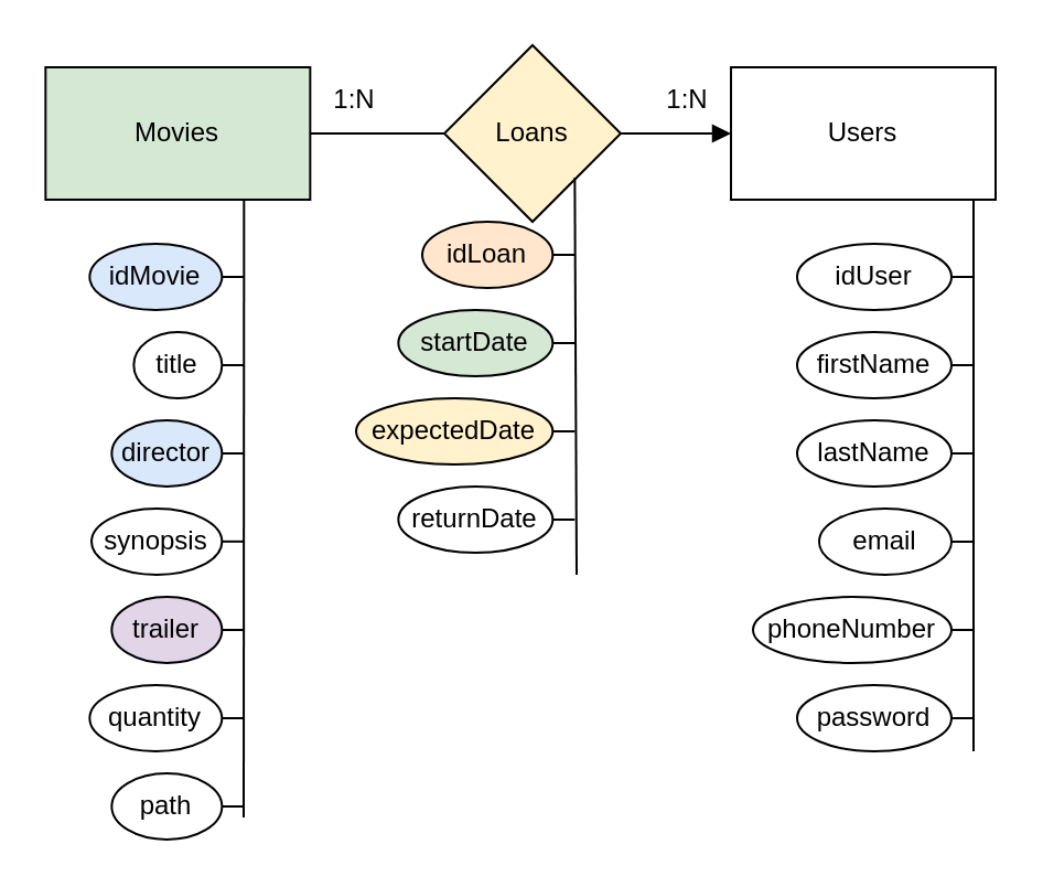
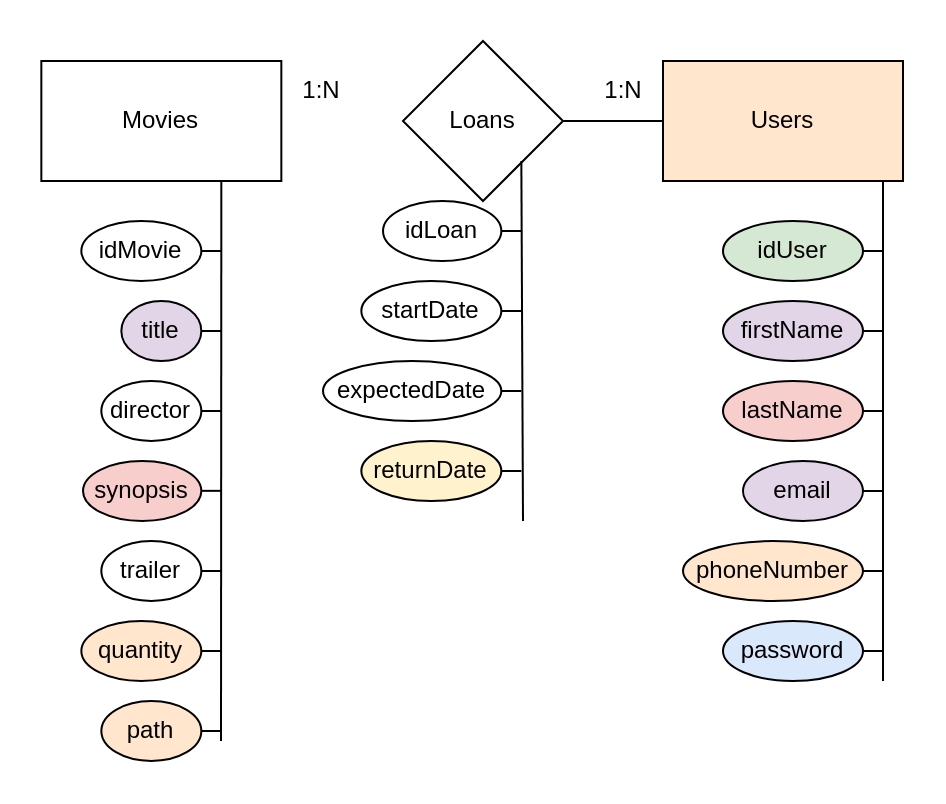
- <mxCell id="2" value="Movies" style="rounded=0;whiteSpace=wrap;html=1;fillColor=#d5e8d4;" vertex="1" parent="1"><mxGeometry x="20.17" y="30" width="120" height="60" as="geometry" /></mxCell>
+ <mxCell id="2" value="Movies" style="rounded=0;whiteSpace=wrap;html=1;" vertex="1" parent="1"><mxGeometry x="20.17" y="30" width="120" height="60" as="geometry" /></mxCell>
- <mxCell id="5" value="" style="endArrow=none;html=1;rounded=0;exitX=1;exitY=0.5;exitDx=0;exitDy=0;entryX=0;entryY=0.5;entryDx=0;entryDy=0;" edge="1" parent="1" source="2" target="3"><mxGeometry width="50" height="50" relative="1" as="geometry"><mxPoint x="211" y="150" as="sourcePoint" /><mxPoint x="261" y="100" as="targetPoint" /></mxGeometry></mxCell>
- <mxCell id="3" value="Loans" style="rhombus;whiteSpace=wrap;html=1;fillColor=#fff2cc;" vertex="1" parent="1"><mxGeometry x="201" y="20" width="80" height="80" as="geometry" /></mxCell>
+ <mxCell id="3" value="Loans" style="rhombus;whiteSpace=wrap;html=1;" vertex="1" parent="1"><mxGeometry x="201" y="20" width="80" height="80" as="geometry" /></mxCell>
- <mxCell id="6" value="" style="endArrow=block;html=1;rounded=0;exitX=1;exitY=0.5;exitDx=0;exitDy=0;entryX=0;entryY=0.5;entryDx=0;entryDy=0;" edge="1" parent="1" source="3" target="4"><mxGeometry width="50" height="50" relative="1" as="geometry"><mxPoint x="121" y="70" as="sourcePoint" /><mxPoint x="211" y="70" as="targetPoint" /></mxGeometry></mxCell>
+ <mxCell id="6" value="" style="endArrow=none;html=1;rounded=0;exitX=1;exitY=0.5;exitDx=0;exitDy=0;entryX=0;entryY=0.5;entryDx=0;entryDy=0;" edge="1" parent="1" source="3" target="4"><mxGeometry width="50" height="50" relative="1" as="geometry"><mxPoint x="121" y="70" as="sourcePoint" /><mxPoint x="211" y="70" as="targetPoint" /></mxGeometry></mxCell>
- <mxCell id="4" value="Users" style="rounded=0;whiteSpace=wrap;html=1;" vertex="1" parent="1"><mxGeometry x="331" y="30" width="120" height="60" as="geometry" /></mxCell>
+ <mxCell id="4" value="Users" style="rounded=0;whiteSpace=wrap;html=1;fillColor=#ffe6cc;" vertex="1" parent="1"><mxGeometry x="331" y="30" width="120" height="60" as="geometry" /></mxCell>
- <mxCell id="23" value="&lt;span style=&quot;text-align: left;&quot;&gt;idLoan&lt;/span&gt;" style="ellipse;whiteSpace=wrap;html=1;fillColor=#ffe6cc;" vertex="1" parent="1"><mxGeometry x="191" y="100" width="59.17" height="30" as="geometry" /></mxCell>
+ <mxCell id="23" value="&lt;span style=&quot;text-align: left;&quot;&gt;idLoan&lt;/span&gt;" style="ellipse;whiteSpace=wrap;html=1;" vertex="1" parent="1"><mxGeometry x="191" y="100" width="59.17" height="30" as="geometry" /></mxCell>
- <mxCell id="10" value="&lt;span style=&quot;text-align: left;&quot;&gt;idMovie&lt;/span&gt;" style="ellipse;whiteSpace=wrap;html=1;fillColor=#dae8fc;" vertex="1" parent="1"><mxGeometry x="40.17" y="110" width="60" height="30" as="geometry" /></mxCell>
+ <mxCell id="10" value="&lt;span style=&quot;text-align: left;&quot;&gt;idMovie&lt;/span&gt;" style="ellipse;whiteSpace=wrap;html=1;" vertex="1" parent="1"><mxGeometry x="40.17" y="110" width="60" height="30" as="geometry" /></mxCell>
- <mxCell id="32" value="&lt;span style=&quot;text-align: left;&quot;&gt;idUser&lt;/span&gt;" style="ellipse;whiteSpace=wrap;html=1;" vertex="1" parent="1"><mxGeometry x="361" y="110" width="70" height="30" as="geometry" /></mxCell>
+ <mxCell id="32" value="&lt;span style=&quot;text-align: left;&quot;&gt;idUser&lt;/span&gt;" style="ellipse;whiteSpace=wrap;html=1;fillColor=#d5e8d4;" vertex="1" parent="1"><mxGeometry x="361" y="110" width="70" height="30" as="geometry" /></mxCell>
- <mxCell id="25" value="&lt;span style=&quot;text-align: left;&quot;&gt;startDate&lt;/span&gt;" style="ellipse;whiteSpace=wrap;html=1;fillColor=#d5e8d4;" vertex="1" parent="1"><mxGeometry x="180.17" y="140" width="70" height="30" as="geometry" /></mxCell>
+ <mxCell id="25" value="&lt;span style=&quot;text-align: left;&quot;&gt;startDate&lt;/span&gt;" style="ellipse;whiteSpace=wrap;html=1;" vertex="1" parent="1"><mxGeometry x="180.17" y="140" width="70" height="30" as="geometry" /></mxCell>
- <mxCell id="12" value="&lt;span style=&quot;text-align: left;&quot;&gt;title&lt;/span&gt;" style="ellipse;whiteSpace=wrap;html=1;" vertex="1" parent="1"><mxGeometry x="60.17" y="150" width="40" height="30" as="geometry" /></mxCell>
+ <mxCell id="12" value="&lt;span style=&quot;text-align: left;&quot;&gt;title&lt;/span&gt;" style="ellipse;whiteSpace=wrap;html=1;fillColor=#e1d5e7;" vertex="1" parent="1"><mxGeometry x="60.17" y="150" width="40" height="30" as="geometry" /></mxCell>
- <mxCell id="34" value="&lt;span style=&quot;text-align: left;&quot;&gt;firstName&lt;/span&gt;" style="ellipse;whiteSpace=wrap;html=1;" vertex="1" parent="1"><mxGeometry x="361" y="150" width="70" height="30" as="geometry" /></mxCell>
+ <mxCell id="34" value="&lt;span style=&quot;text-align: left;&quot;&gt;firstName&lt;/span&gt;" style="ellipse;whiteSpace=wrap;html=1;fillColor=#e1d5e7;" vertex="1" parent="1"><mxGeometry x="361" y="150" width="70" height="30" as="geometry" /></mxCell>
- <mxCell id="27" value="&lt;span style=&quot;text-align: left;&quot;&gt;expectedDate&lt;/span&gt;" style="ellipse;whiteSpace=wrap;html=1;fillColor=#fff2cc;" vertex="1" parent="1"><mxGeometry x="161" y="180" width="89.17" height="30" as="geometry" /></mxCell>
+ <mxCell id="27" value="&lt;span style=&quot;text-align: left;&quot;&gt;expectedDate&lt;/span&gt;" style="ellipse;whiteSpace=wrap;html=1;" vertex="1" parent="1"><mxGeometry x="161" y="180" width="89.17" height="30" as="geometry" /></mxCell>
- <mxCell id="14" value="&lt;span style=&quot;text-align: left;&quot;&gt;director&lt;/span&gt;" style="ellipse;whiteSpace=wrap;html=1;fillColor=#dae8fc;" vertex="1" parent="1"><mxGeometry x="50.17" y="190" width="50" height="30" as="geometry" /></mxCell>
+ <mxCell id="14" value="&lt;span style=&quot;text-align: left;&quot;&gt;director&lt;/span&gt;" style="ellipse;whiteSpace=wrap;html=1;" vertex="1" parent="1"><mxGeometry x="50.17" y="190" width="50" height="30" as="geometry" /></mxCell>
- <mxCell id="36" value="&lt;span style=&quot;text-align: left;&quot;&gt;lastName&lt;/span&gt;" style="ellipse;whiteSpace=wrap;html=1;" vertex="1" parent="1"><mxGeometry x="361" y="190" width="70" height="30" as="geometry" /></mxCell>
+ <mxCell id="36" value="&lt;span style=&quot;text-align: left;&quot;&gt;lastName&lt;/span&gt;" style="ellipse;whiteSpace=wrap;html=1;fillColor=#f8cecc;" vertex="1" parent="1"><mxGeometry x="361" y="190" width="70" height="30" as="geometry" /></mxCell>
- <mxCell id="29" value="&lt;span style=&quot;text-align: left;&quot;&gt;returnDate&lt;/span&gt;" style="ellipse;whiteSpace=wrap;html=1;" vertex="1" parent="1"><mxGeometry x="180.17" y="220" width="70" height="30" as="geometry" /></mxCell>
+ <mxCell id="29" value="&lt;span style=&quot;text-align: left;&quot;&gt;returnDate&lt;/span&gt;" style="ellipse;whiteSpace=wrap;html=1;fillColor=#fff2cc;" vertex="1" parent="1"><mxGeometry x="180.17" y="220" width="70" height="30" as="geometry" /></mxCell>
- <mxCell id="44" value="&lt;span style=&quot;text-align: left;&quot;&gt;synopsis&lt;/span&gt;" style="ellipse;whiteSpace=wrap;html=1;" vertex="1" parent="1"><mxGeometry x="41" y="230" width="59.17" height="30" as="geometry" /></mxCell>
+ <mxCell id="44" value="&lt;span style=&quot;text-align: left;&quot;&gt;synopsis&lt;/span&gt;" style="ellipse;whiteSpace=wrap;html=1;fillColor=#f8cecc;" vertex="1" parent="1"><mxGeometry x="41" y="230" width="59.17" height="30" as="geometry" /></mxCell>
- <mxCell id="38" value="&lt;span style=&quot;text-align: left;&quot;&gt;email&lt;/span&gt;" style="ellipse;whiteSpace=wrap;html=1;" vertex="1" parent="1"><mxGeometry x="371" y="230" width="60" height="30" as="geometry" /></mxCell>
+ <mxCell id="38" value="&lt;span style=&quot;text-align: left;&quot;&gt;email&lt;/span&gt;" style="ellipse;whiteSpace=wrap;html=1;fillColor=#e1d5e7;" vertex="1" parent="1"><mxGeometry x="371" y="230" width="60" height="30" as="geometry" /></mxCell>
- <mxCell id="16" value="&lt;span style=&quot;text-align: left;&quot;&gt;trailer&lt;/span&gt;" style="ellipse;whiteSpace=wrap;html=1;fillColor=#e1d5e7;" vertex="1" parent="1"><mxGeometry x="50.17" y="270" width="50" height="30" as="geometry" /></mxCell>
+ <mxCell id="16" value="&lt;span style=&quot;text-align: left;&quot;&gt;trailer&lt;/span&gt;" style="ellipse;whiteSpace=wrap;html=1;" vertex="1" parent="1"><mxGeometry x="50.17" y="270" width="50" height="30" as="geometry" /></mxCell>
- <mxCell id="40" value="&lt;span style=&quot;text-align: left;&quot;&gt;phoneNumber&lt;/span&gt;" style="ellipse;whiteSpace=wrap;html=1;" vertex="1" parent="1"><mxGeometry x="341" y="270" width="90" height="30" as="geometry" /></mxCell>
+ <mxCell id="40" value="&lt;span style=&quot;text-align: left;&quot;&gt;phoneNumber&lt;/span&gt;" style="ellipse;whiteSpace=wrap;html=1;fillColor=#ffe6cc;" vertex="1" parent="1"><mxGeometry x="341" y="270" width="90" height="30" as="geometry" /></mxCell>
- <mxCell id="18" value="&lt;span style=&quot;text-align: left;&quot;&gt;quantity&lt;/span&gt;" style="ellipse;whiteSpace=wrap;html=1;" vertex="1" parent="1"><mxGeometry x="40.17" y="310" width="60" height="30" as="geometry" /></mxCell>
+ <mxCell id="18" value="&lt;span style=&quot;text-align: left;&quot;&gt;quantity&lt;/span&gt;" style="ellipse;whiteSpace=wrap;html=1;fillColor=#ffe6cc;" vertex="1" parent="1"><mxGeometry x="40.17" y="310" width="60" height="30" as="geometry" /></mxCell>
- <mxCell id="42" value="&lt;span style=&quot;text-align: left;&quot;&gt;password&lt;/span&gt;" style="ellipse;whiteSpace=wrap;html=1;" vertex="1" parent="1"><mxGeometry x="361" y="310" width="70" height="30" as="geometry" /></mxCell>
+ <mxCell id="42" value="&lt;span style=&quot;text-align: left;&quot;&gt;password&lt;/span&gt;" style="ellipse;whiteSpace=wrap;html=1;fillColor=#dae8fc;" vertex="1" parent="1"><mxGeometry x="361" y="310" width="70" height="30" as="geometry" /></mxCell>
- <mxCell id="20" value="&lt;span style=&quot;text-align: left;&quot;&gt;path&lt;/span&gt;" style="ellipse;whiteSpace=wrap;html=1;" vertex="1" parent="1"><mxGeometry x="50.17" y="350" width="50" height="30" as="geometry" /></mxCell>
+ <mxCell id="20" value="&lt;span style=&quot;text-align: left;&quot;&gt;path&lt;/span&gt;" style="ellipse;whiteSpace=wrap;html=1;fillColor=#ffe6cc;" vertex="1" parent="1"><mxGeometry x="50.17" y="350" width="50" height="30" as="geometry" /></mxCell>
